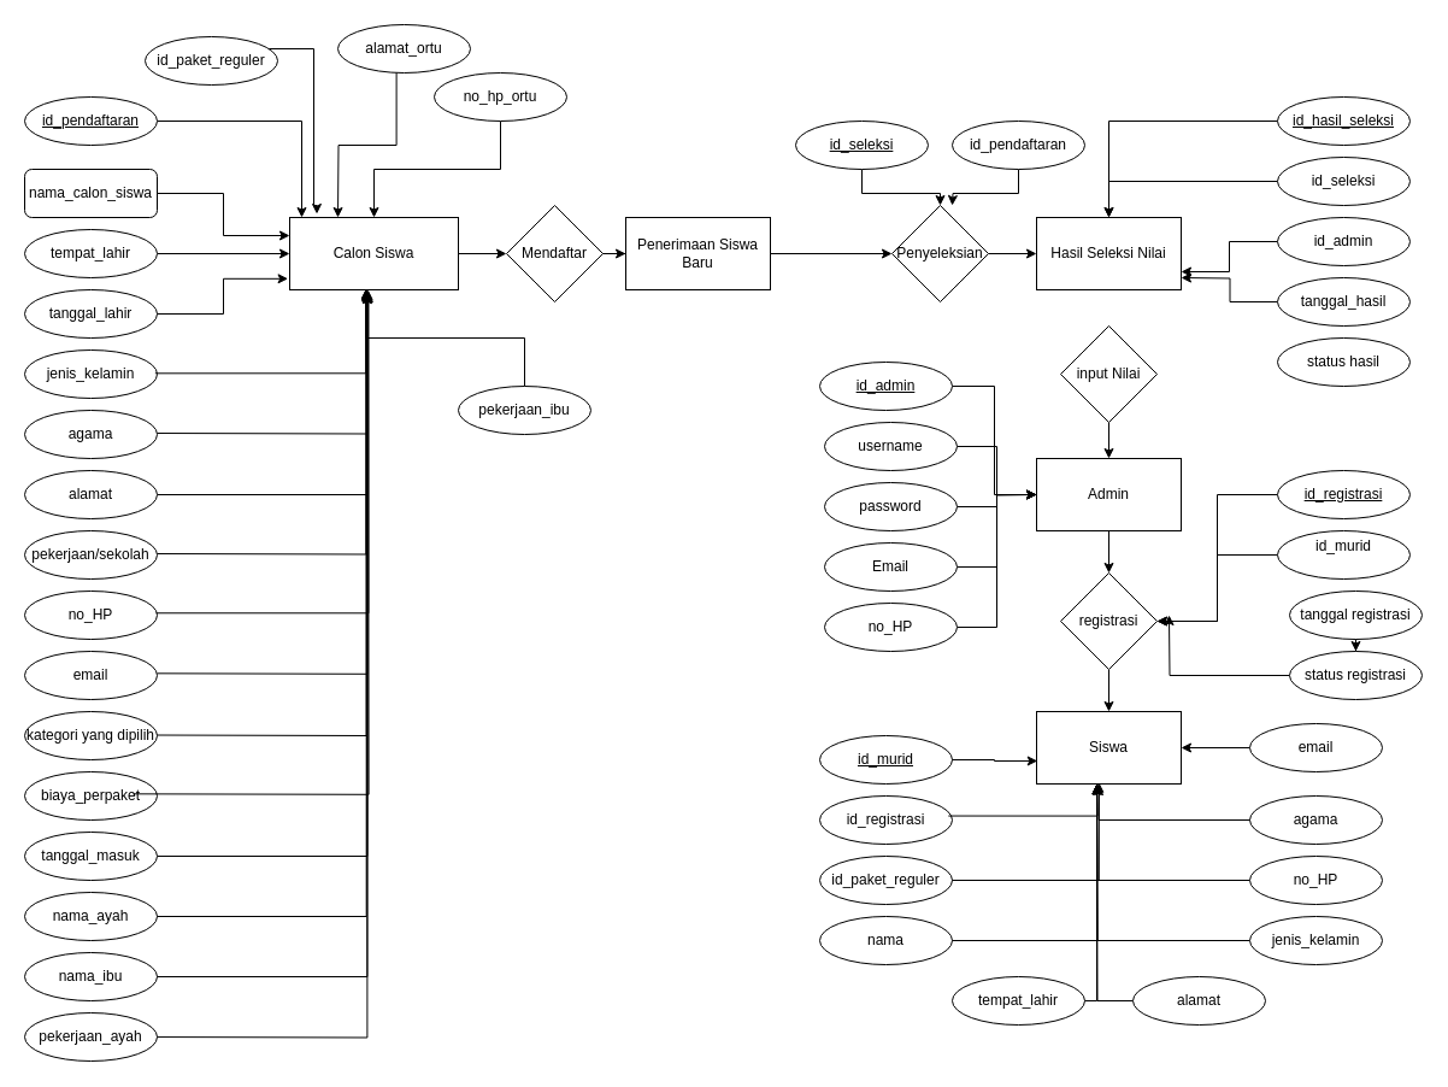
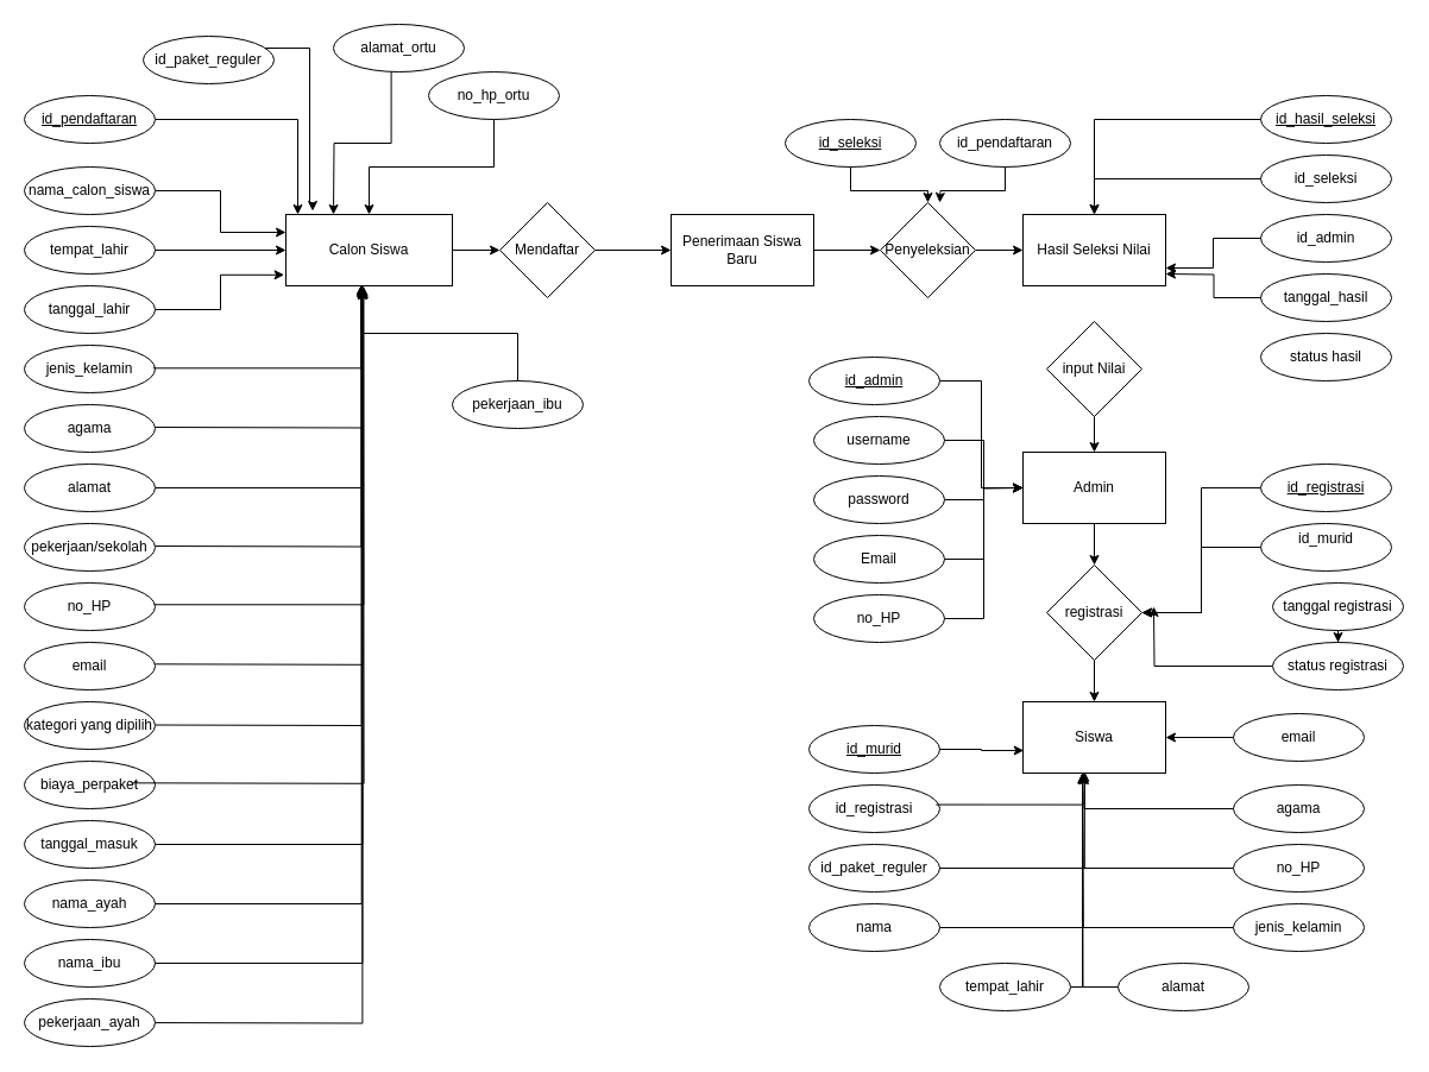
- <mxCell id="16" value="nama_calon_siswa" style="whiteSpace=wrap;html=1;rounded=1;" vertex="1" parent="1"><mxGeometry x="20" y="140" width="110" height="40" as="geometry" /></mxCell>
+ <mxCell id="16" value="nama_calon_siswa" style="ellipse;whiteSpace=wrap;html=1;" vertex="1" parent="1"><mxGeometry x="20" y="140" width="110" height="40" as="geometry" /></mxCell>
- <mxCell id="7" value="Penerimaan Siswa Baru" style="rounded=0;whiteSpace=wrap;html=1;" vertex="1" parent="1"><mxGeometry x="519" y="180" width="120" height="60" as="geometry" /></mxCell>
+ <mxCell id="7" value="Penerimaan Siswa Baru" style="rounded=0;whiteSpace=wrap;html=1;" vertex="1" parent="1"><mxGeometry x="564" y="180" width="120" height="60" as="geometry" /></mxCell>
